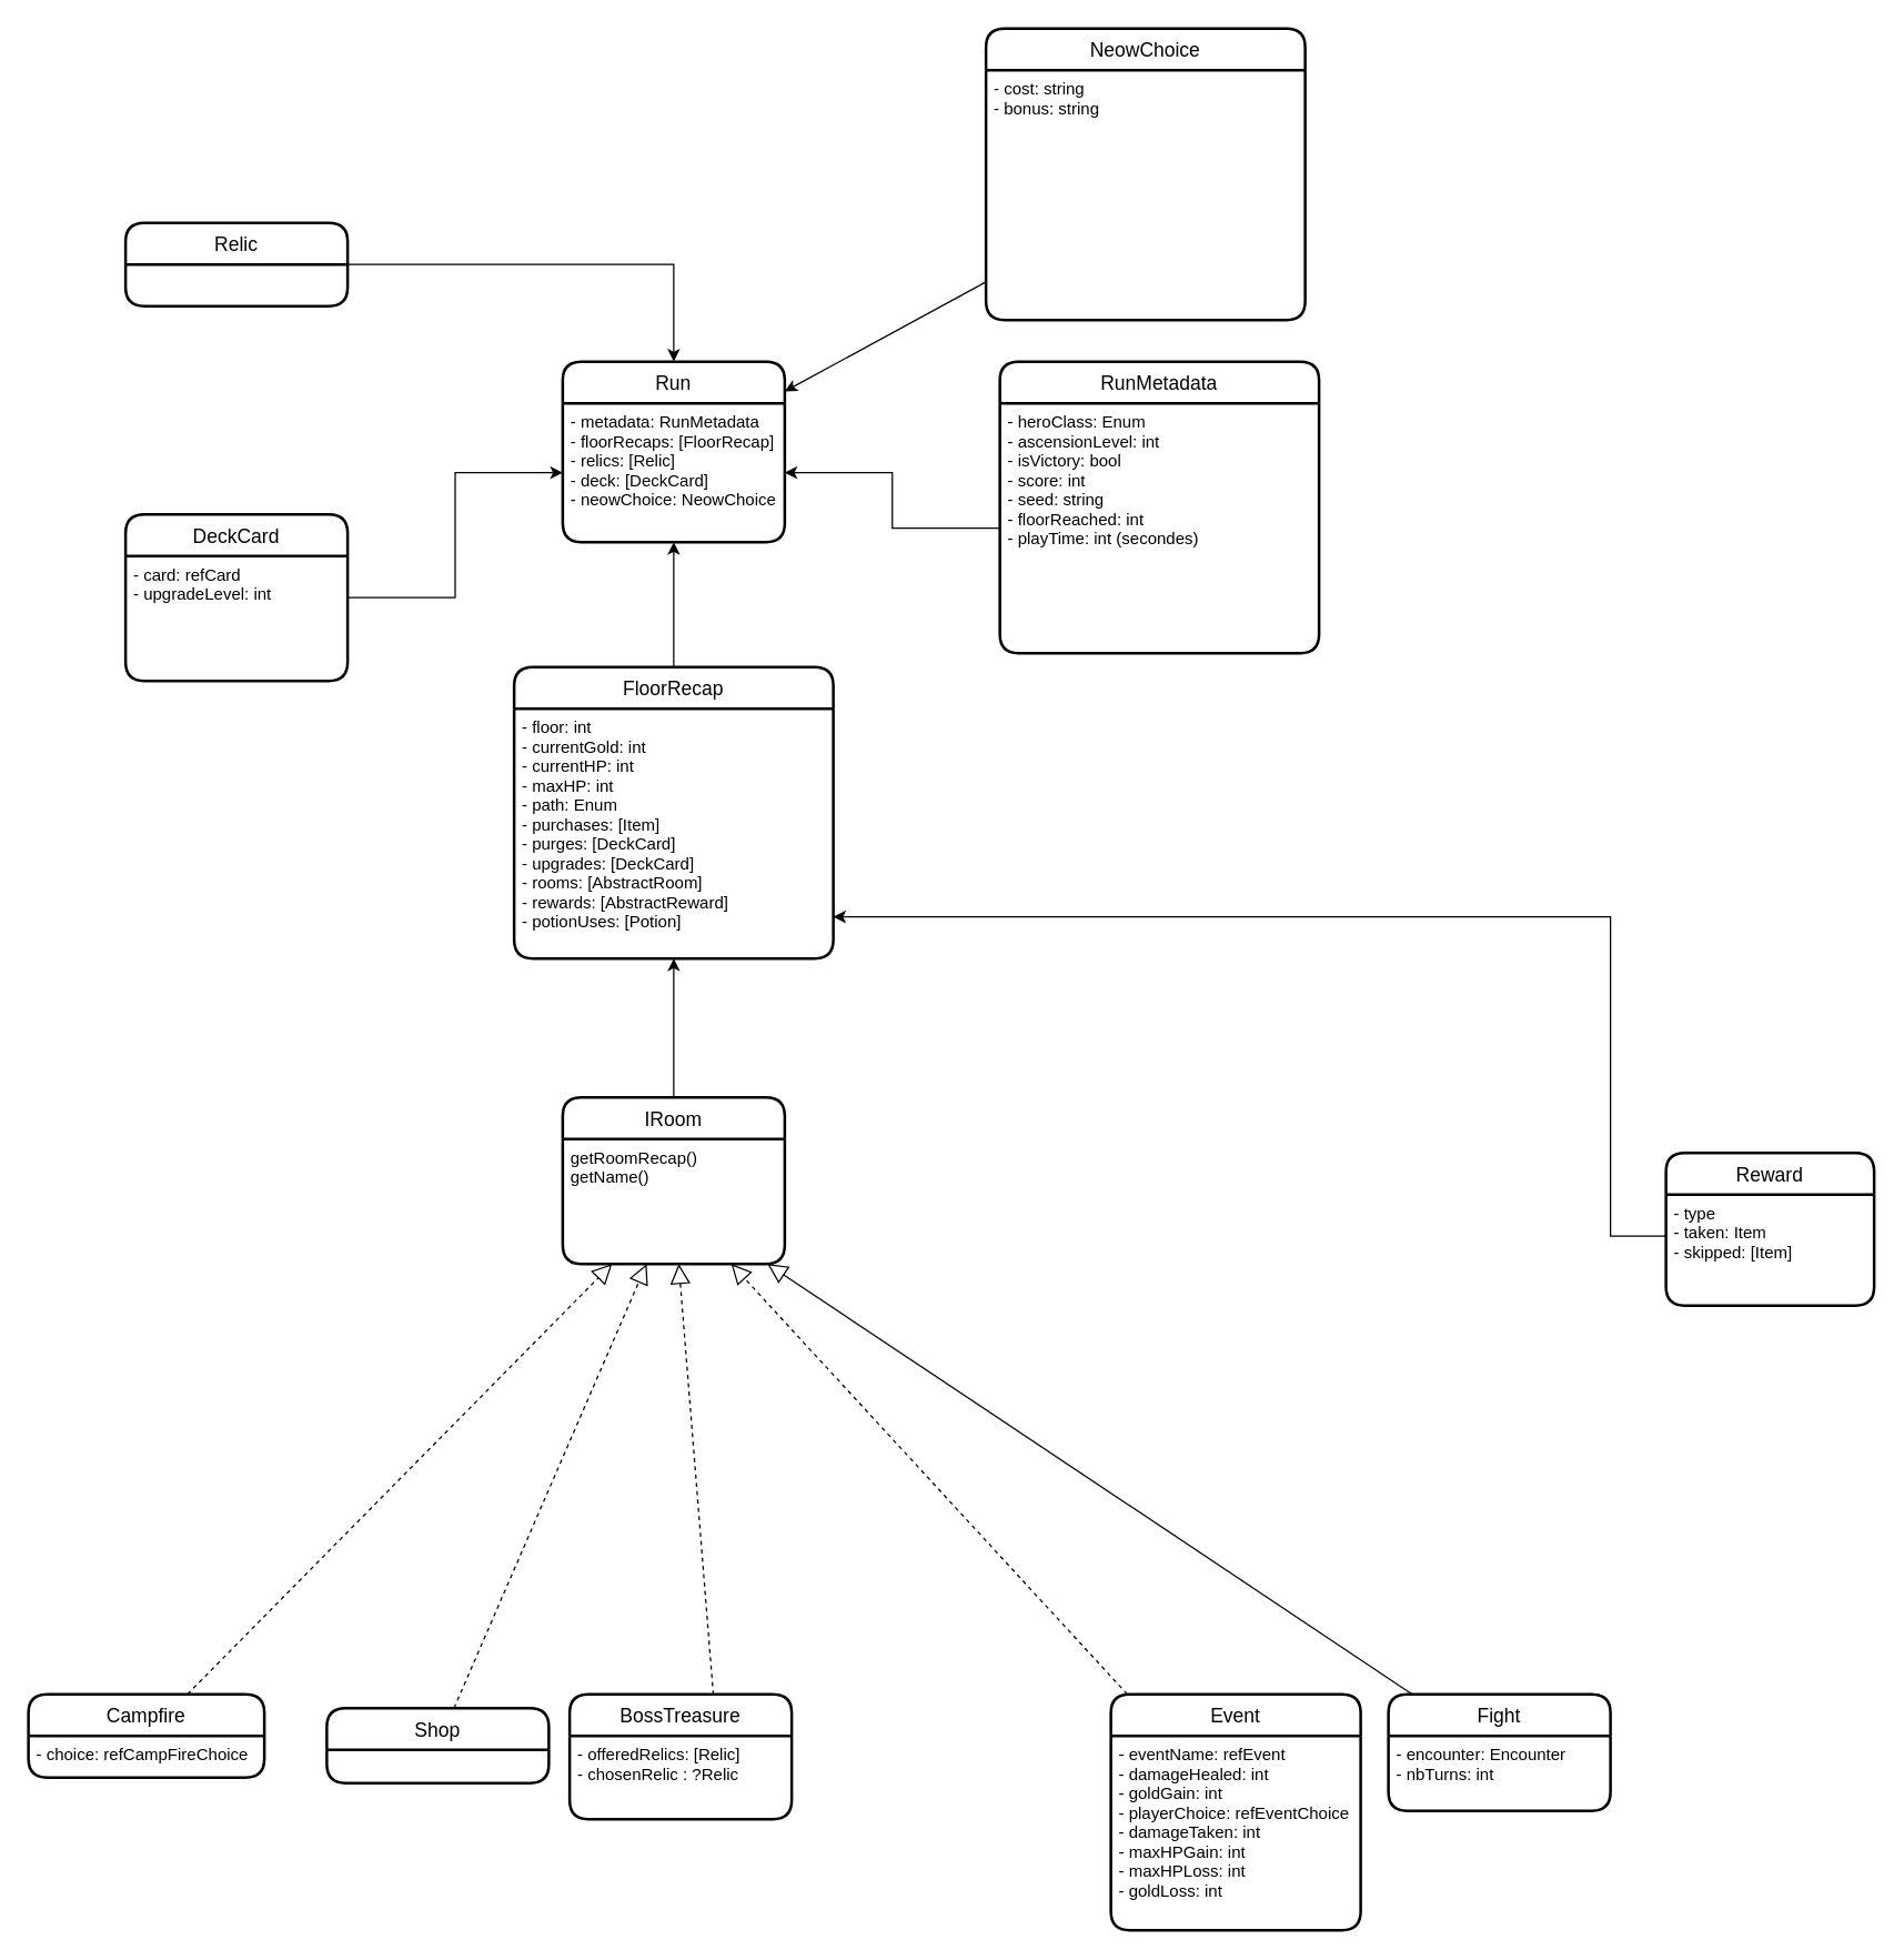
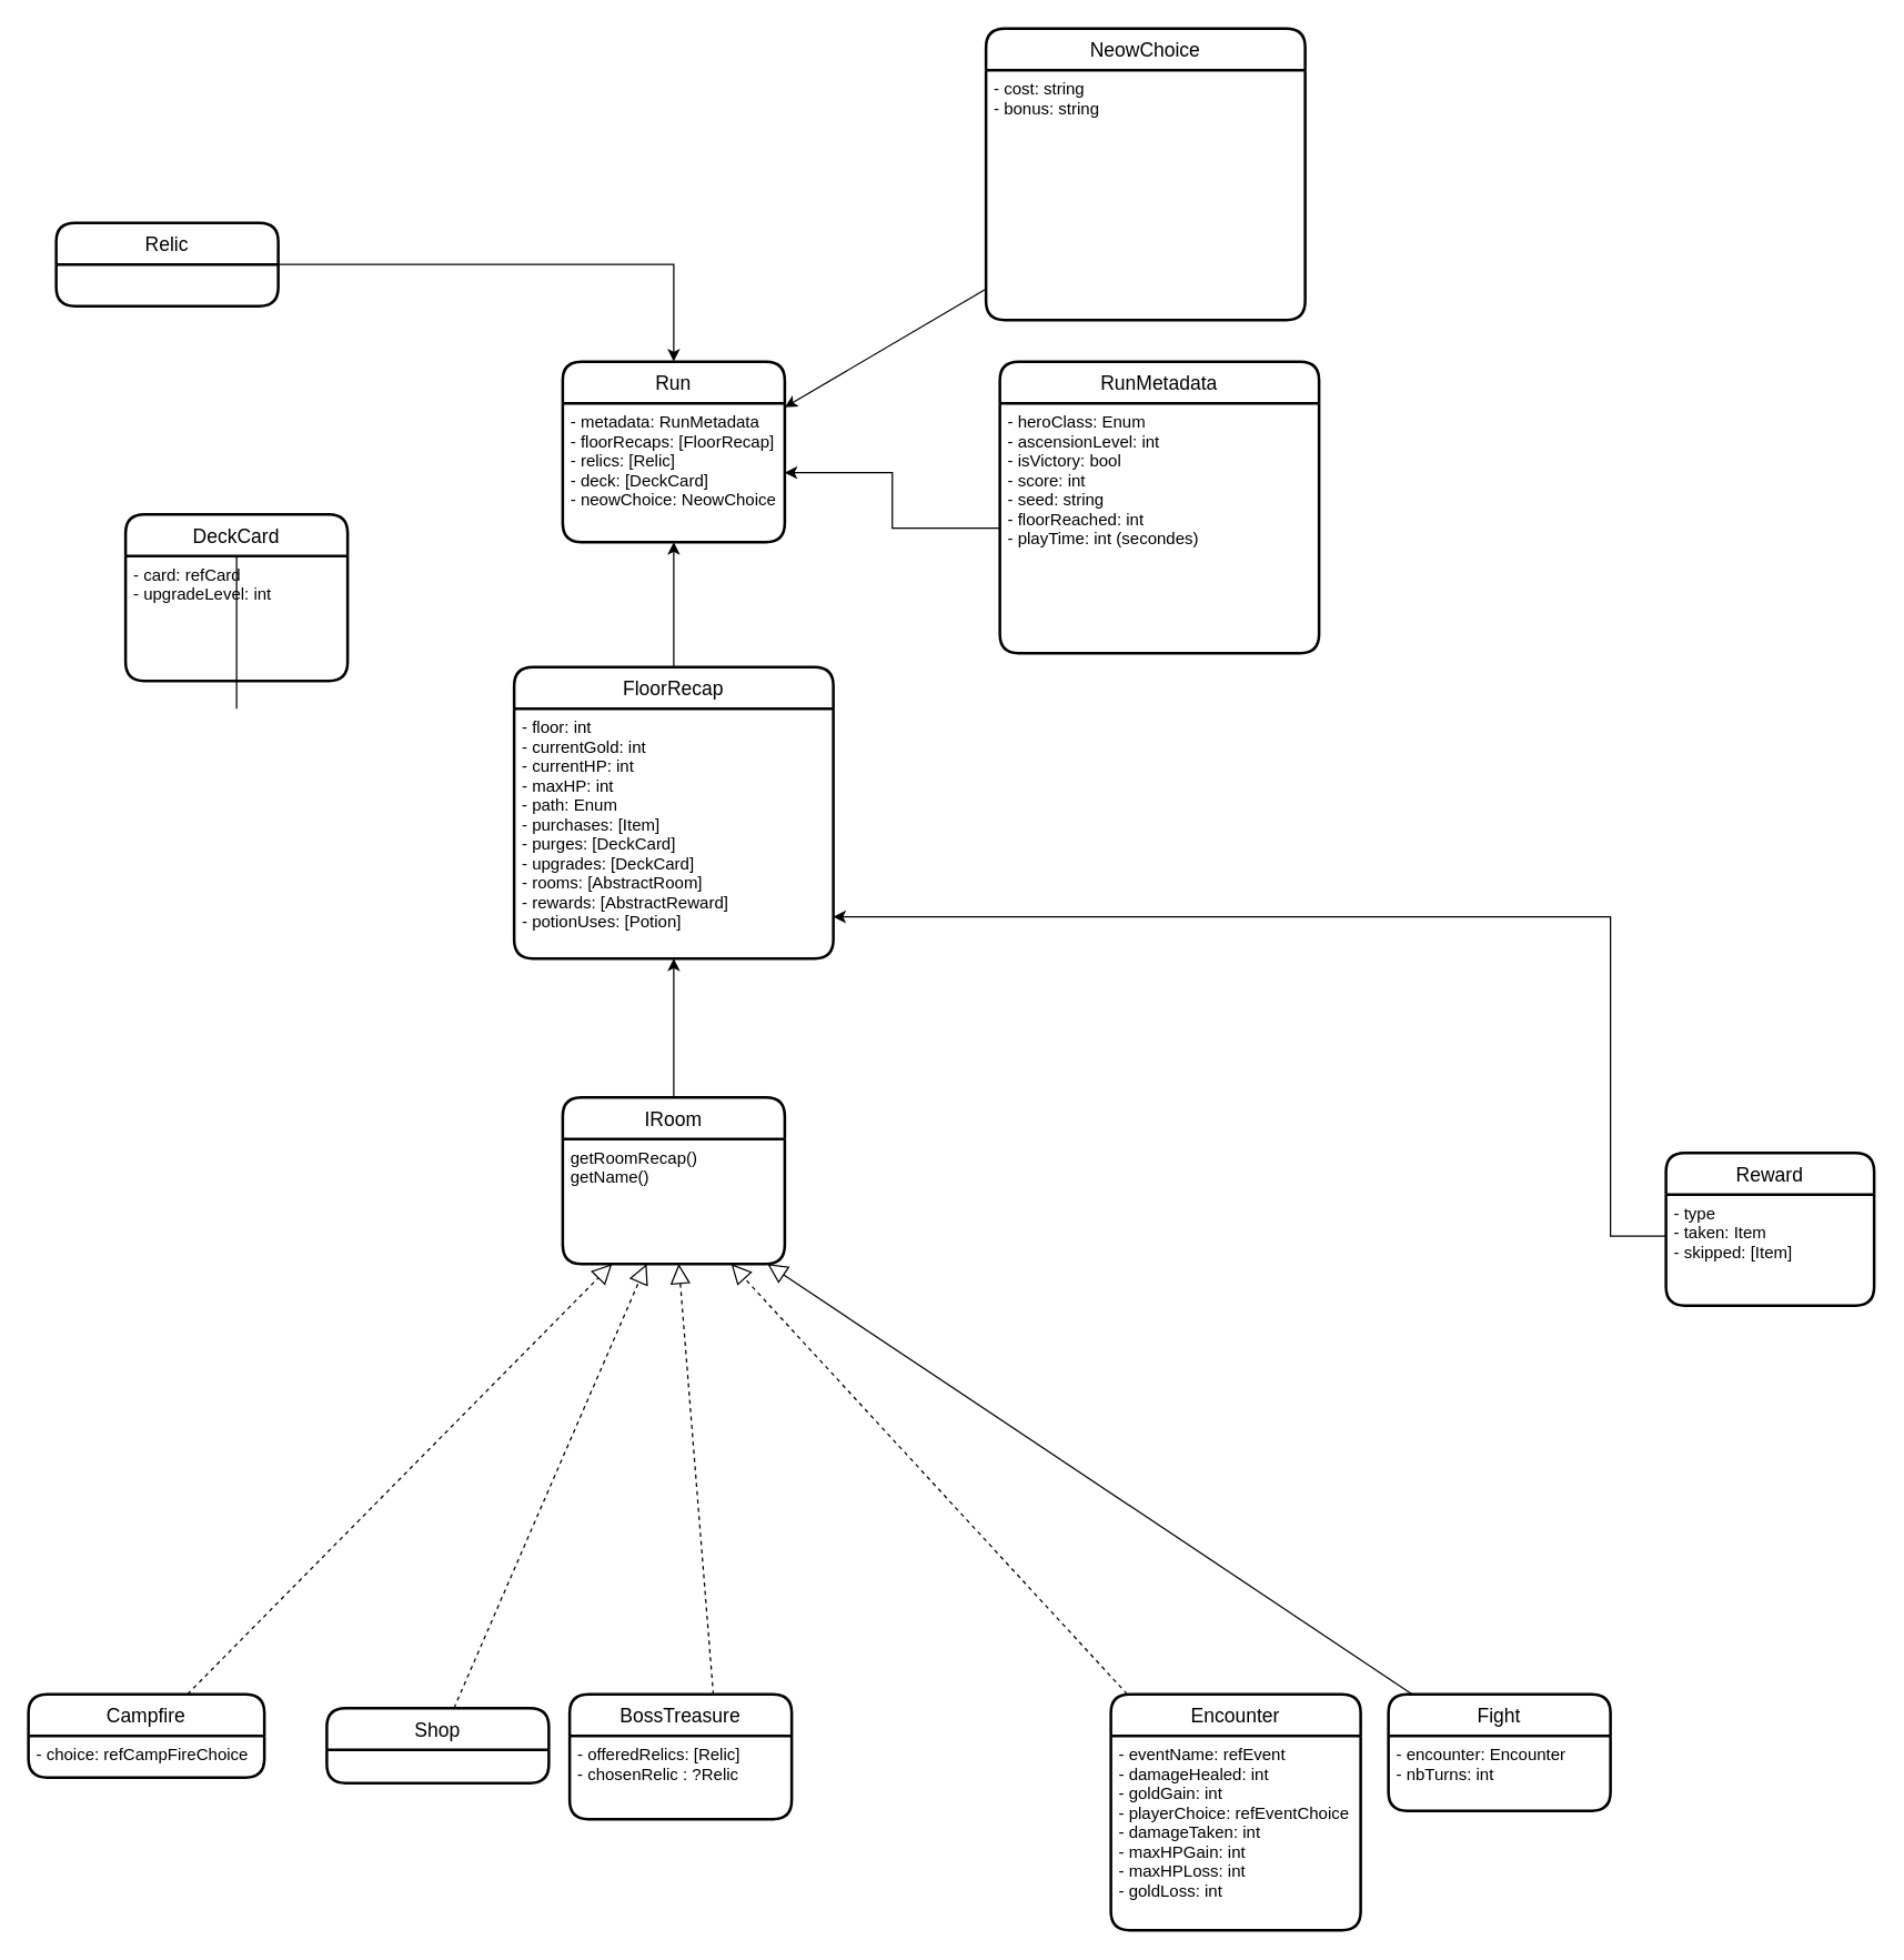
- <mxCell id="37" value="Relic" style="swimlane;childLayout=stackLayout;horizontal=1;startSize=30;horizontalStack=0;rounded=1;fontSize=14;fontStyle=0;strokeWidth=2;resizeParent=0;resizeLast=1;shadow=0;dashed=0;align=center;" vertex="1" parent="1"><mxGeometry x="90" y="160" width="160" height="60" as="geometry" /></mxCell>
+ <mxCell id="37" value="Relic" style="swimlane;childLayout=stackLayout;horizontal=1;startSize=30;horizontalStack=0;rounded=1;fontSize=14;fontStyle=0;strokeWidth=2;resizeParent=0;resizeLast=1;shadow=0;dashed=0;align=center;" vertex="1" parent="1"><mxGeometry x="40" y="160" width="160" height="60" as="geometry" /></mxCell>
- <mxCell id="35" style="edgeStyle=none;html=1;" parent="1" source="25" target="2" edge="1"><mxGeometry relative="1" as="geometry" /></mxCell>
+ <mxCell id="35" style="edgeStyle=none;html=1;" parent="1" source="25" target="3" edge="1"><mxGeometry relative="1" as="geometry" /></mxCell>
- <mxCell id="13" style="edgeStyle=orthogonalEdgeStyle;rounded=0;orthogonalLoop=1;jettySize=auto;html=1;entryX=0;entryY=0.5;entryDx=0;entryDy=0;" parent="1" source="14" target="3" edge="1"><mxGeometry relative="1" as="geometry" /></mxCell>
+ <mxCell id="13" style="edgeStyle=orthogonalEdgeStyle;rounded=0;orthogonalLoop=1;jettySize=auto;html=1;" parent="1" source="14" target="15" edge="1"><mxGeometry relative="1" as="geometry" /></mxCell>
- <mxCell id="10" value="Event" style="swimlane;childLayout=stackLayout;horizontal=1;startSize=30;horizontalStack=0;rounded=1;fontSize=14;fontStyle=0;strokeWidth=2;resizeParent=0;resizeLast=1;shadow=0;dashed=0;align=center;" parent="1" vertex="1"><mxGeometry x="800" y="1220" width="180" height="170" as="geometry" /></mxCell>
+ <mxCell id="10" value="Encounter" style="swimlane;childLayout=stackLayout;horizontal=1;startSize=30;horizontalStack=0;rounded=1;fontSize=14;fontStyle=0;strokeWidth=2;resizeParent=0;resizeLast=1;shadow=0;dashed=0;align=center;" parent="1" vertex="1"><mxGeometry x="800" y="1220" width="180" height="170" as="geometry" /></mxCell>
